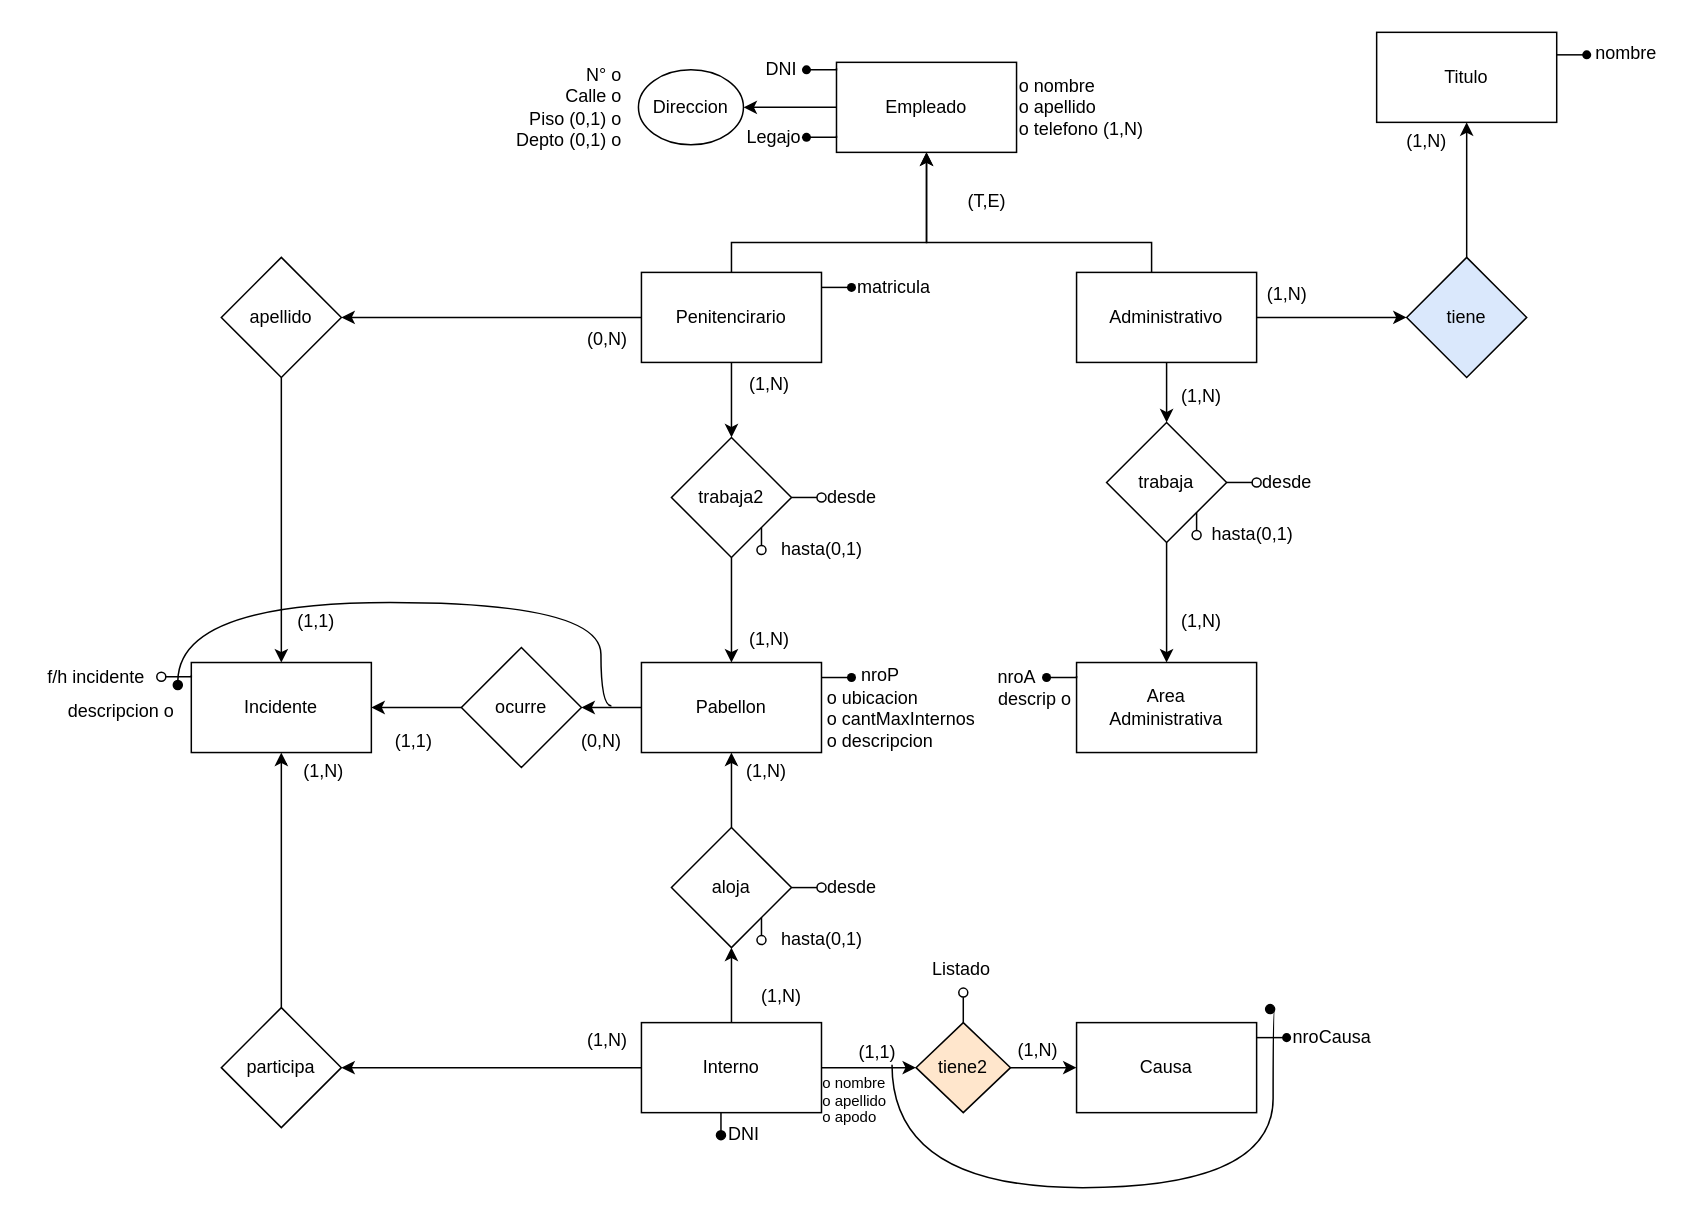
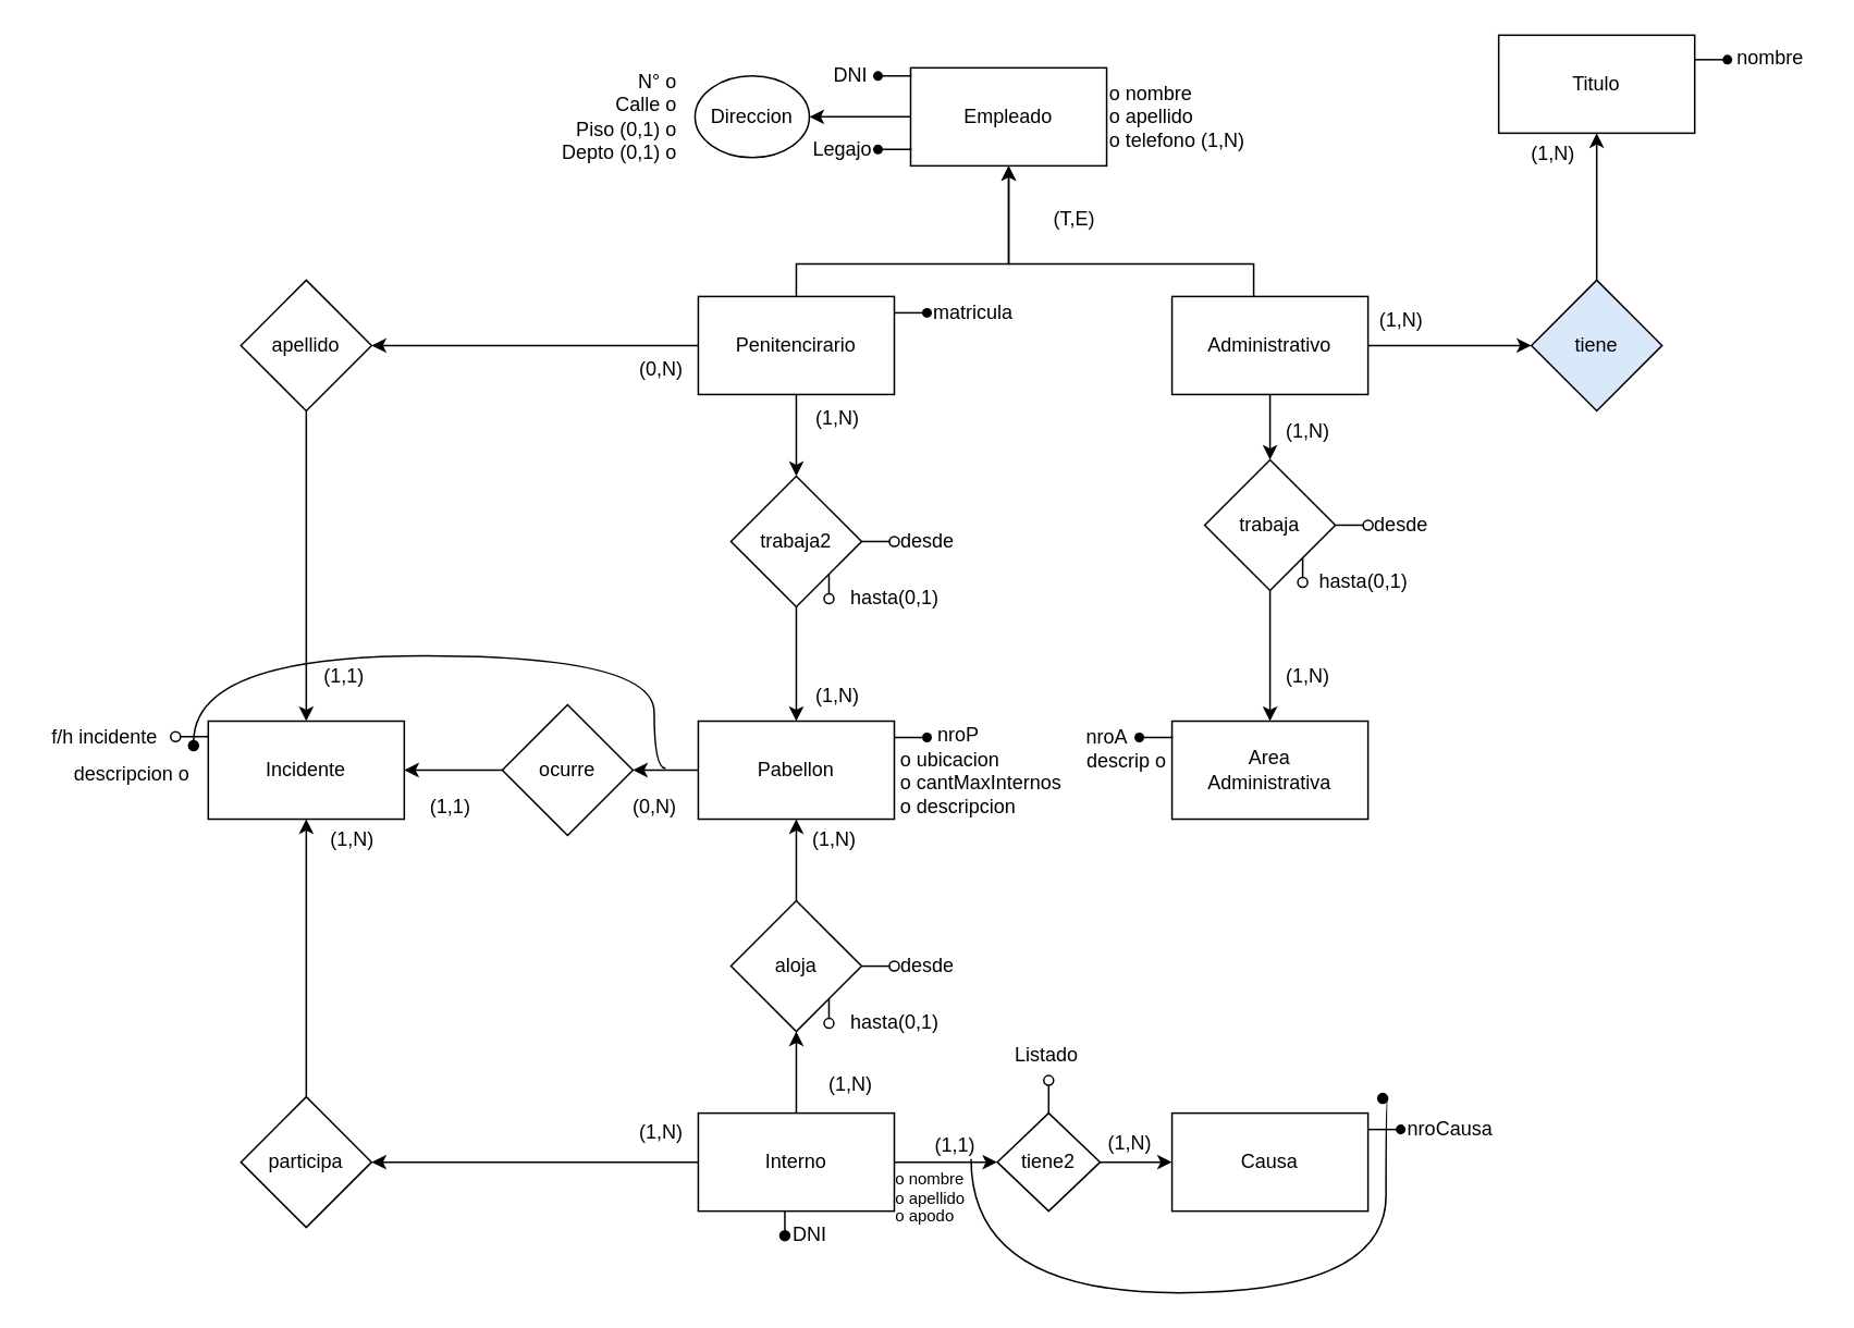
- <mxCell id="80" value="tiene2" style="rhombus;whiteSpace=wrap;html=1;fillColor=#ffe6cc;" vertex="1" parent="1"><mxGeometry x="610" y="681" width="63" height="60" as="geometry" /></mxCell>
+ <mxCell id="80" value="tiene2" style="rhombus;whiteSpace=wrap;html=1;" vertex="1" parent="1"><mxGeometry x="610" y="681" width="63" height="60" as="geometry" /></mxCell>
